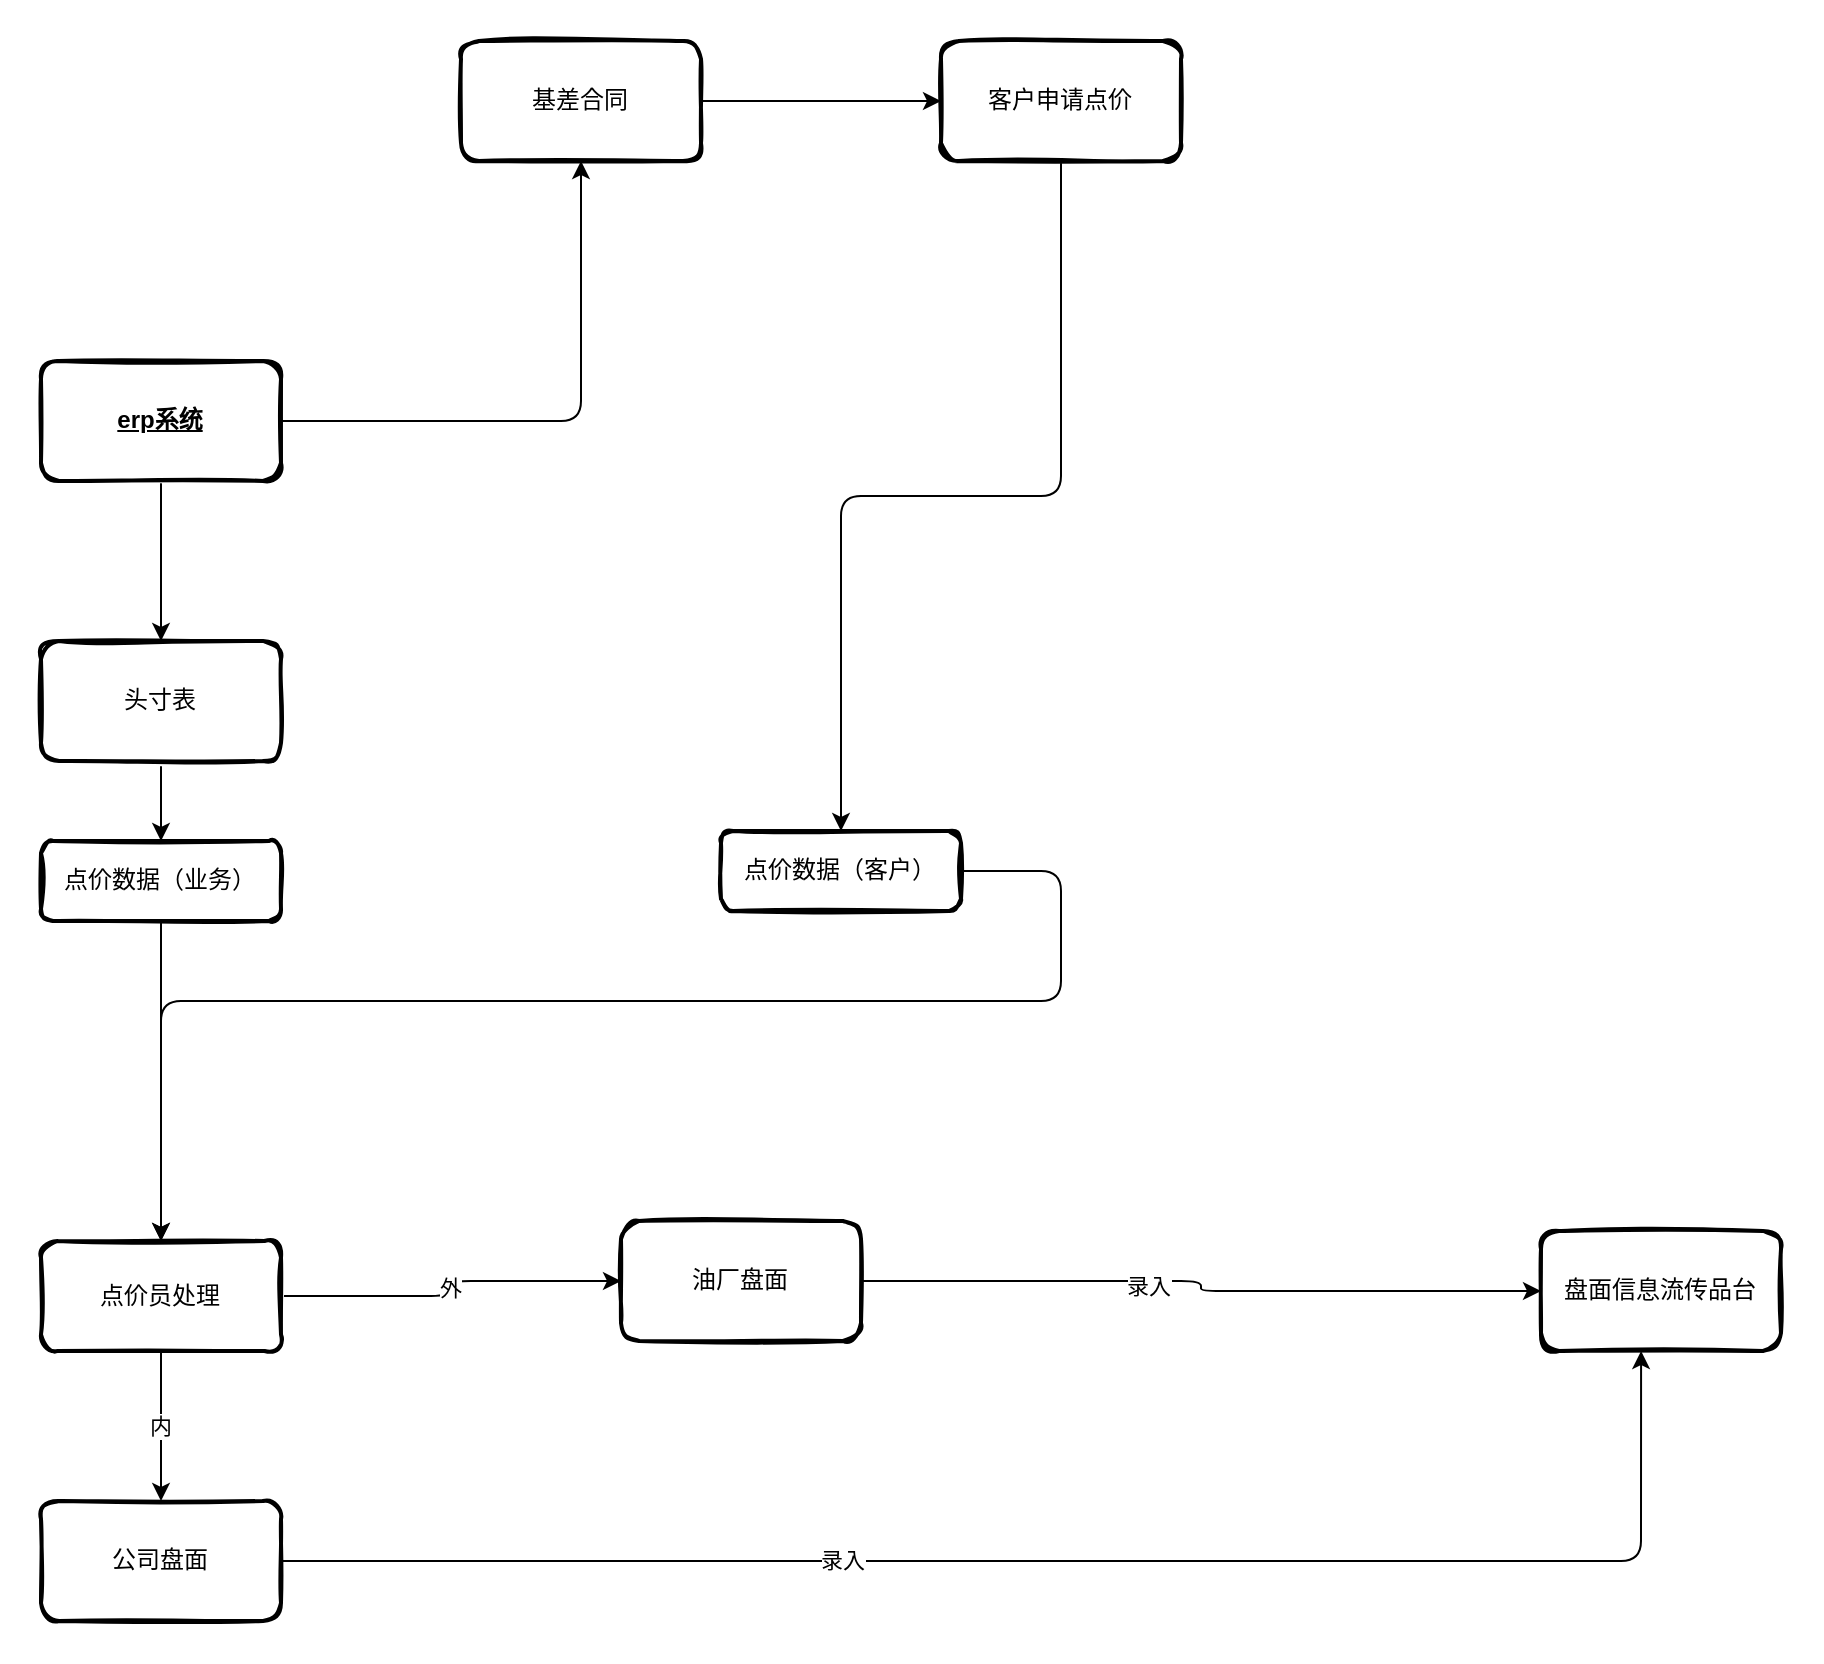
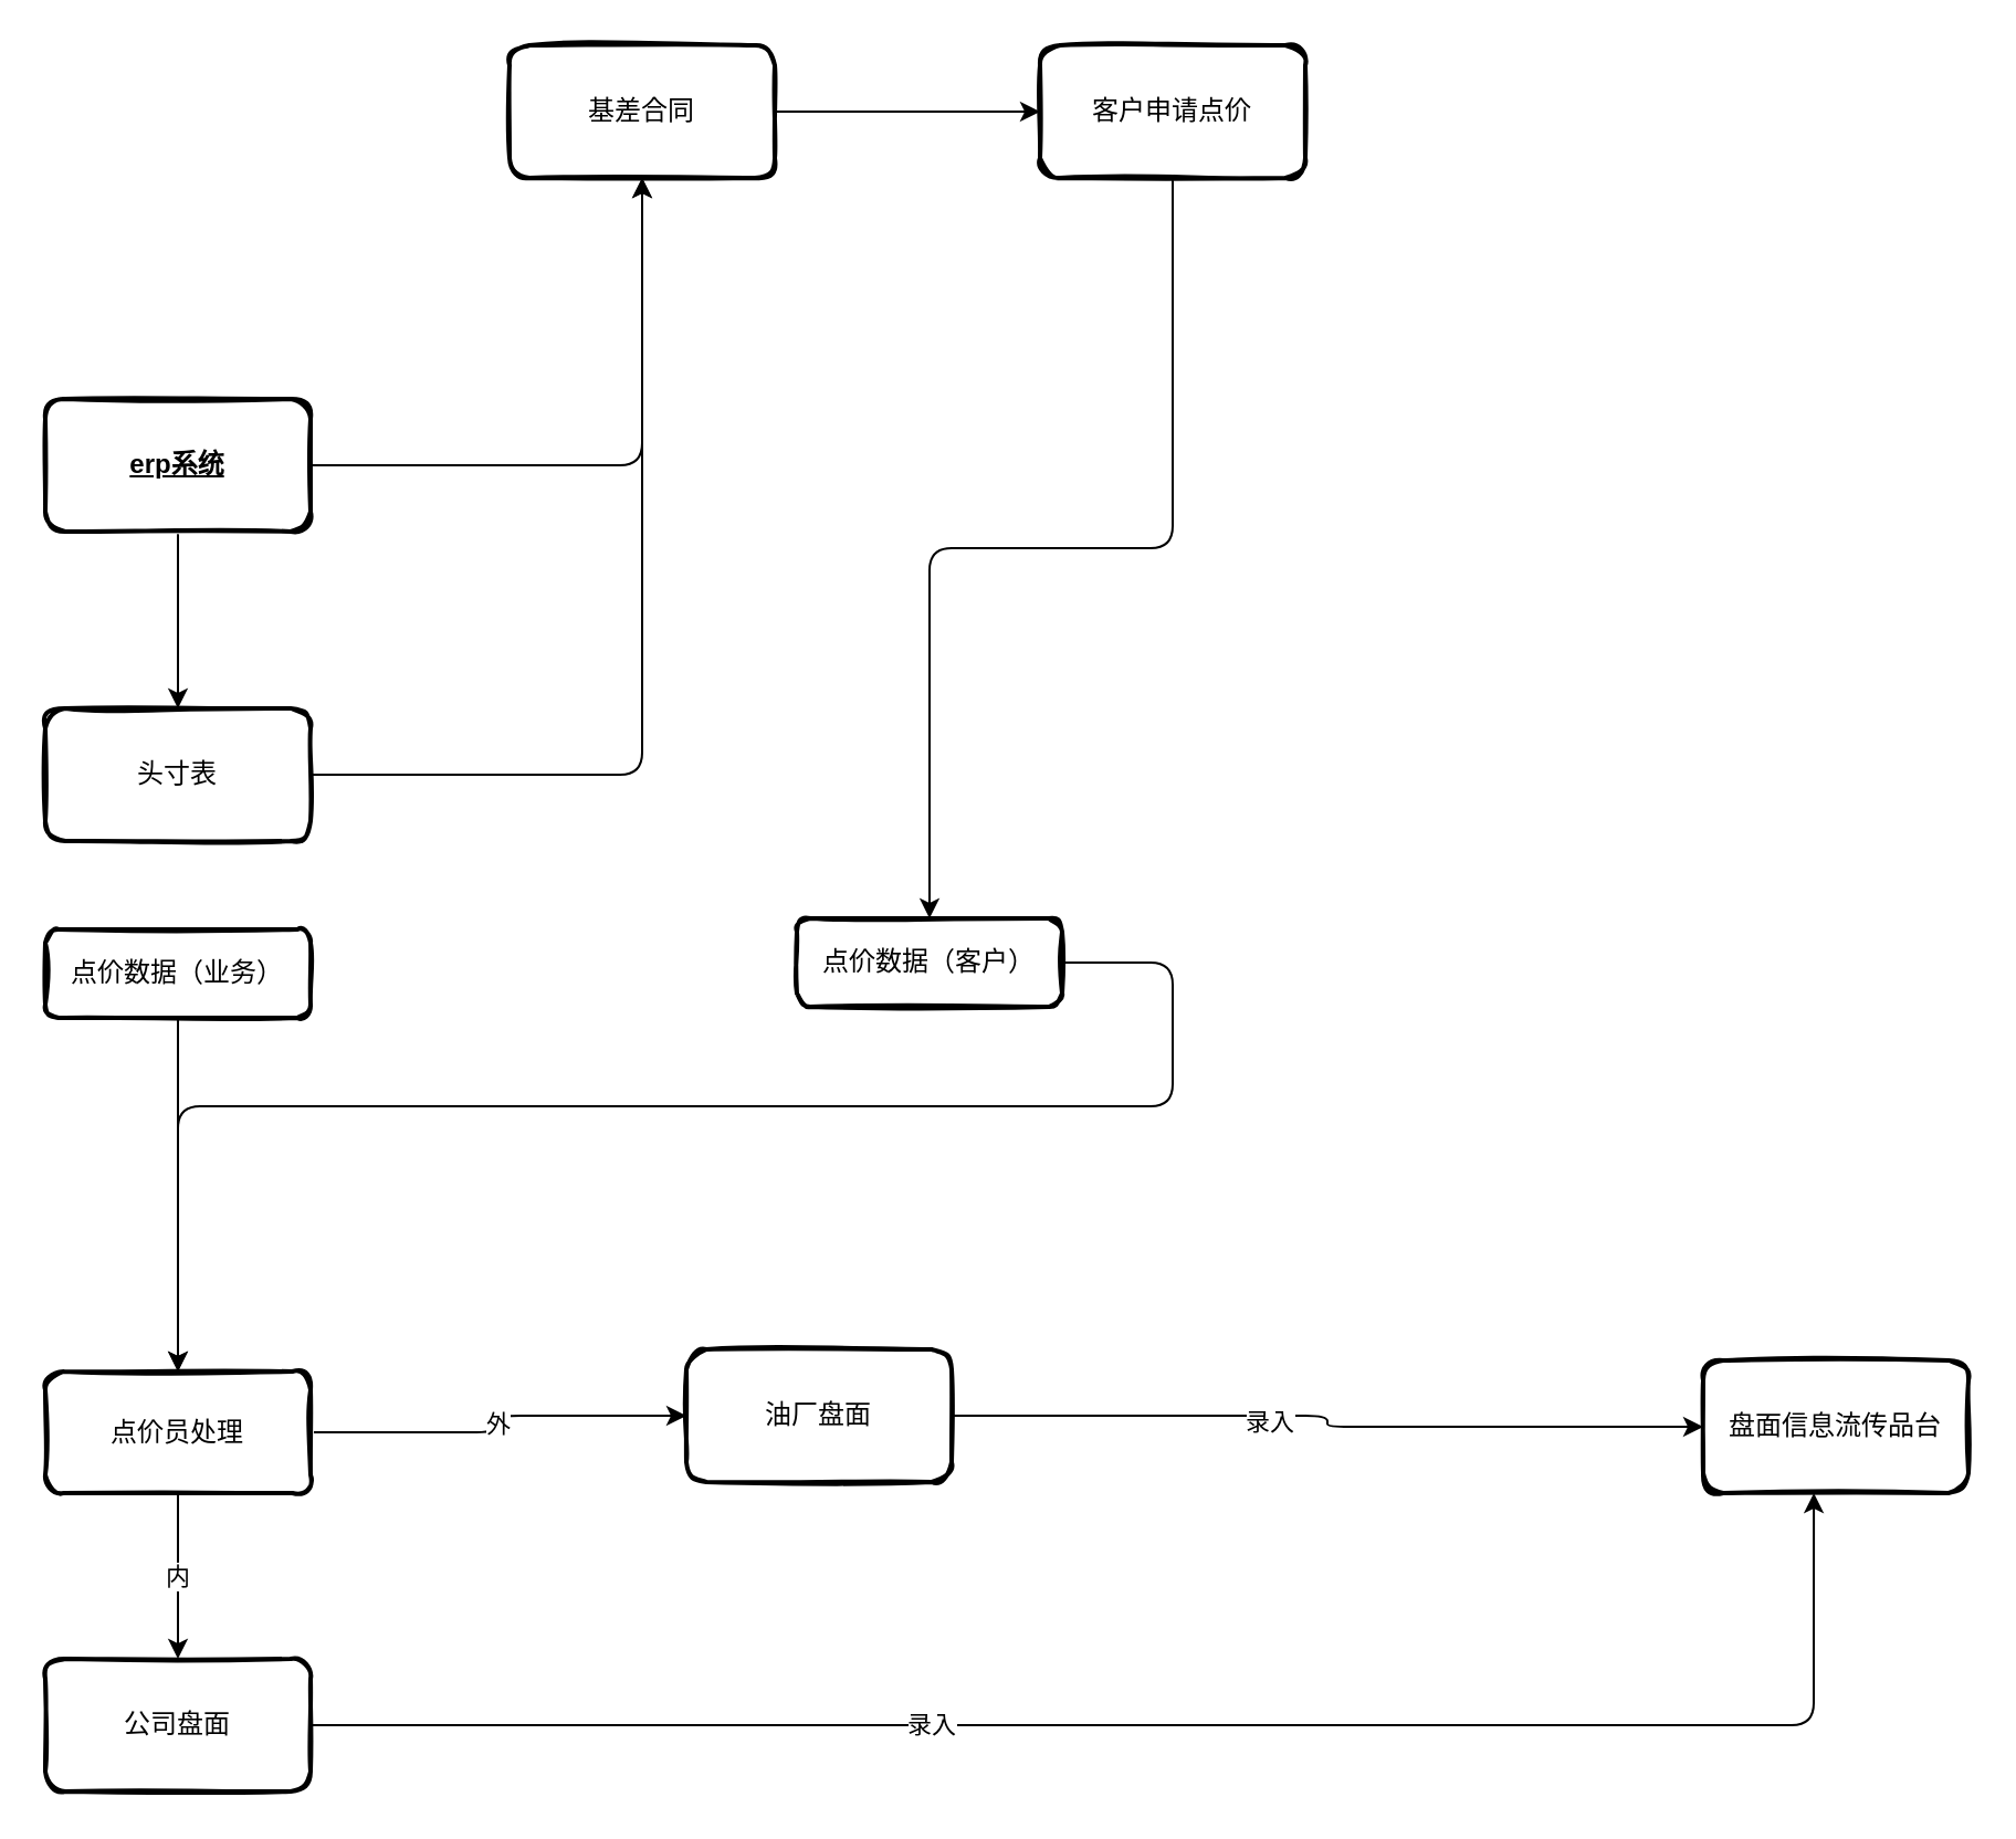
- <mxCell id="5" style="edgeStyle=orthogonalEdgeStyle;curved=0;rounded=1;sketch=0;orthogonalLoop=1;jettySize=auto;html=1;entryX=0.5;entryY=0;entryDx=0;entryDy=0;" parent="1" source="6" target="8" edge="1"><mxGeometry relative="1" as="geometry" /></mxCell>
+ <mxCell id="5" style="edgeStyle=orthogonalEdgeStyle;curved=0;rounded=1;sketch=0;orthogonalLoop=1;jettySize=auto;html=1;" parent="1" source="6" target="18" edge="1"><mxGeometry relative="1" as="geometry" /></mxCell>
